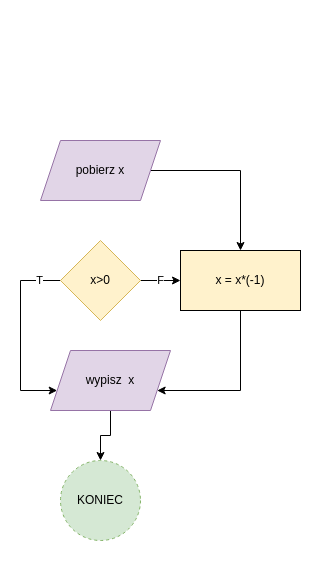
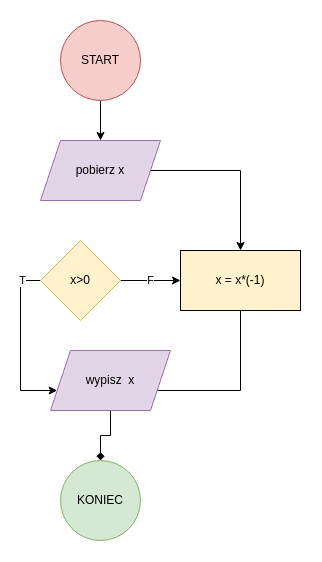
+ <mxCell id="3" value="START" style="ellipse;whiteSpace=wrap;html=1;aspect=fixed;fillColor=#f8cecc;strokeColor=#b85450;" vertex="1" parent="1"><mxGeometry x="60" width="80" height="80" as="geometry" y="20" /></mxCell>
+ <mxCell id="2" value="" style="edgeStyle=orthogonalEdgeStyle;rounded=0;orthogonalLoop=1;jettySize=auto;html=1;" edge="1" parent="1" source="3" target="5"><mxGeometry relative="1" as="geometry" /></mxCell>
- <mxCell id="8" value="x&amp;gt;0" style="rhombus;whiteSpace=wrap;html=1;fillColor=#fff2cc;strokeColor=#d6b656;" vertex="1" parent="1"><mxGeometry x="60" y="240" width="80" height="80" as="geometry" /></mxCell>
+ <mxCell id="8" value="x&amp;gt;0" style="rhombus;whiteSpace=wrap;html=1;fillColor=#fff2cc;strokeColor=#d6b656;" vertex="1" parent="1"><mxGeometry x="40" y="240" width="80" height="80" as="geometry" /></mxCell>
- <mxCell id="9" style="edgeStyle=orthogonalEdgeStyle;rounded=0;orthogonalLoop=1;jettySize=auto;html=1;" edge="1" parent="1" source="10" target="12"><mxGeometry relative="1" as="geometry"><Array as="points"><mxPoint x="240" y="390" /></Array></mxGeometry></mxCell>
+ <mxCell id="9" style="edgeStyle=orthogonalEdgeStyle;rounded=0;orthogonalLoop=1;jettySize=auto;html=1;endArrow=none;" edge="1" parent="1" source="10" target="12"><mxGeometry relative="1" as="geometry"><Array as="points"><mxPoint x="240" y="390" /></Array></mxGeometry></mxCell>
- <mxCell id="11" value="" style="edgeStyle=orthogonalEdgeStyle;rounded=0;orthogonalLoop=1;jettySize=auto;html=1;" edge="1" parent="1" source="12" target="13"><mxGeometry relative="1" as="geometry" /></mxCell>
+ <mxCell id="11" value="" style="edgeStyle=orthogonalEdgeStyle;rounded=0;orthogonalLoop=1;jettySize=auto;html=1;endArrow=diamond;" edge="1" parent="1" source="12" target="13"><mxGeometry relative="1" as="geometry" /></mxCell>
- <mxCell id="13" value="KONIEC" style="ellipse;whiteSpace=wrap;html=1;aspect=fixed;fillColor=#d5e8d4;strokeColor=#82b366;dashed=1;" vertex="1" parent="1"><mxGeometry x="60" y="460" width="80" height="80" as="geometry" /></mxCell>
+ <mxCell id="13" value="KONIEC" style="ellipse;whiteSpace=wrap;html=1;aspect=fixed;fillColor=#d5e8d4;strokeColor=#82b366;" vertex="1" parent="1"><mxGeometry x="60" y="460" width="80" height="80" as="geometry" /></mxCell>
